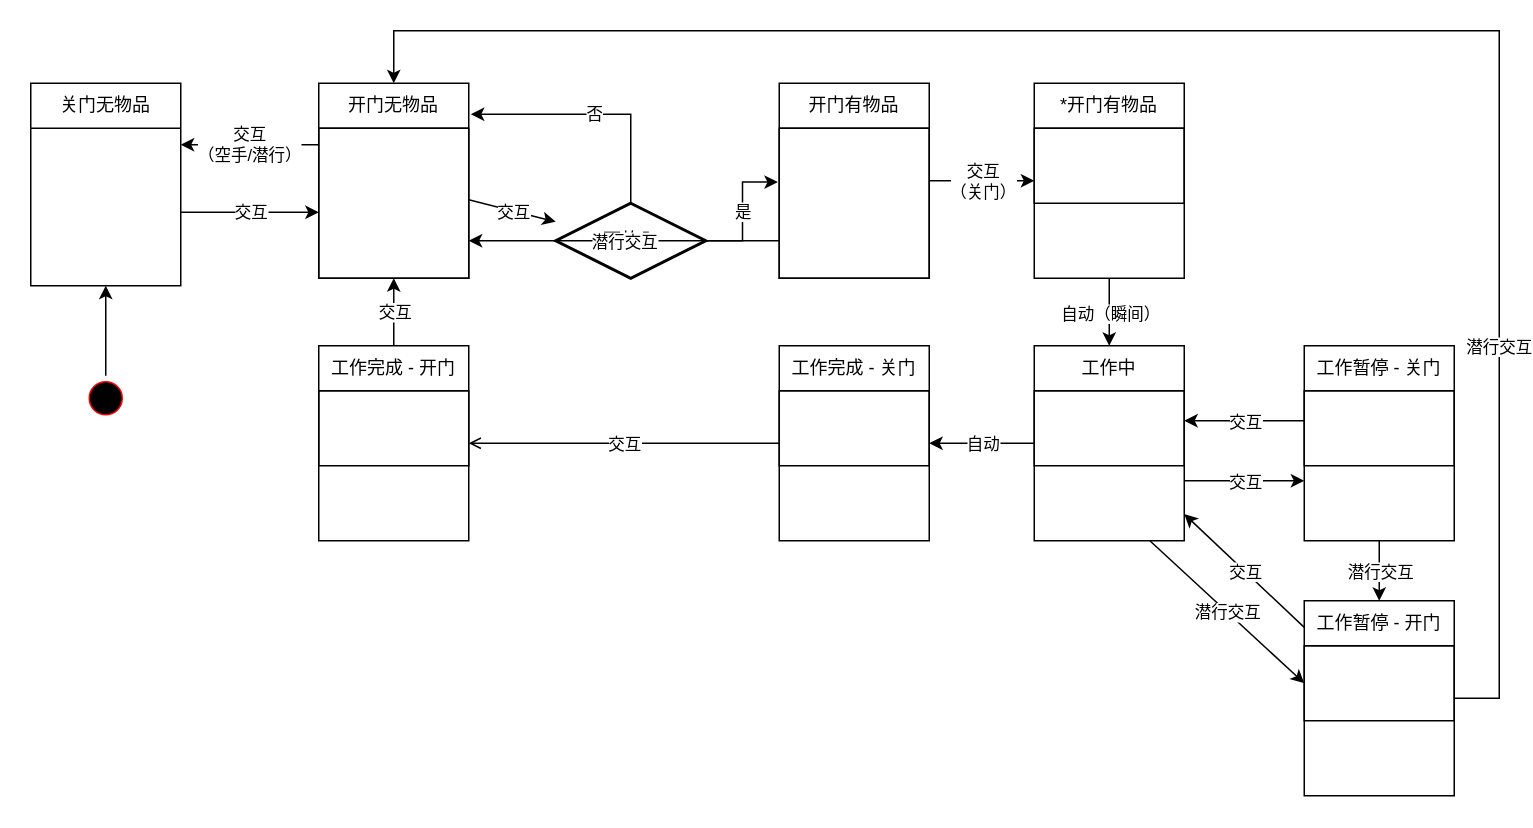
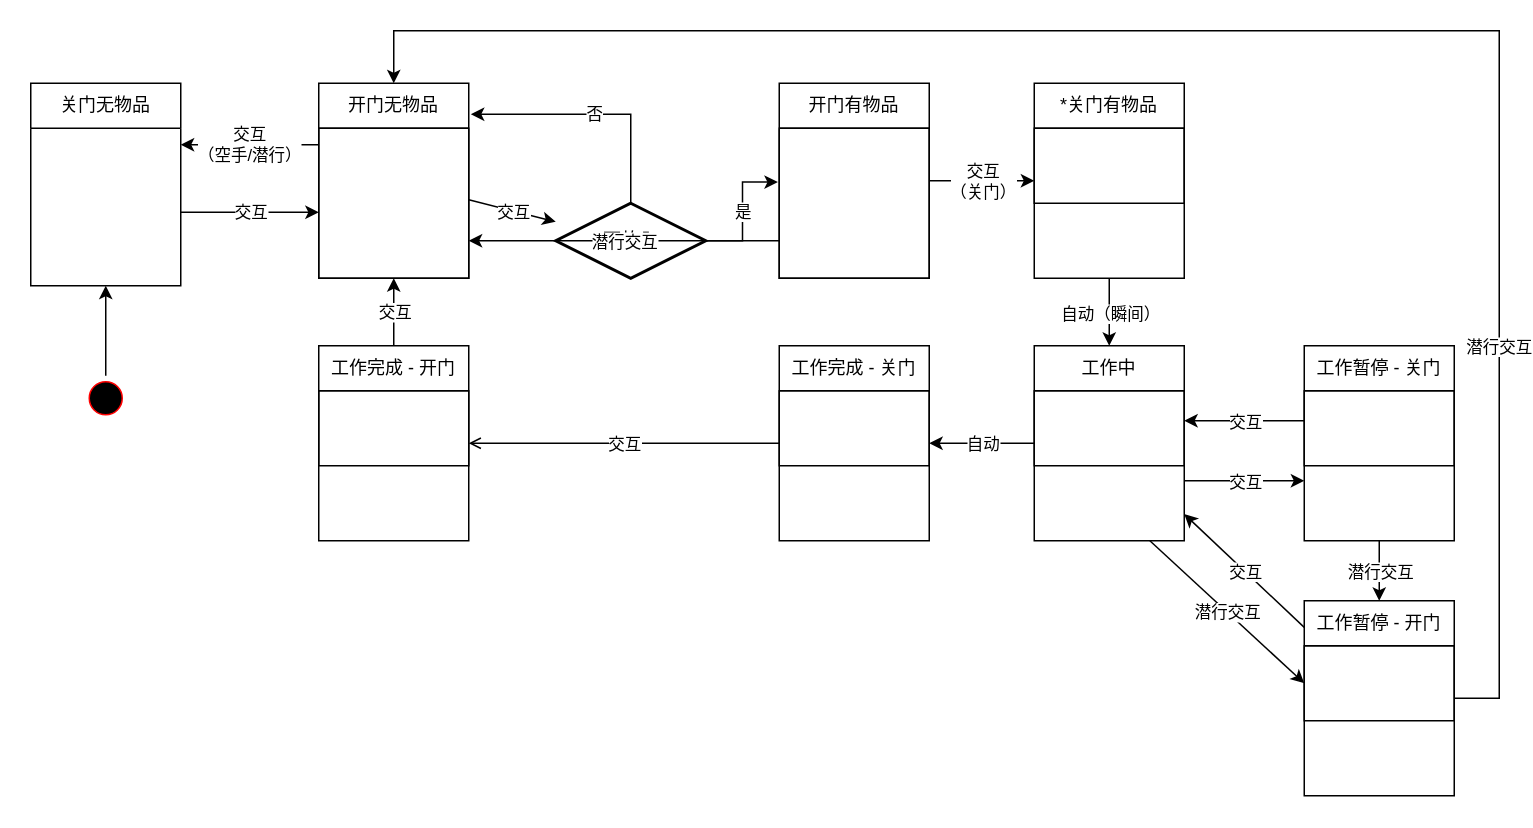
- <mxCell id="13" value="*开门有物品" style="swimlane;fontStyle=0;childLayout=stackLayout;horizontal=1;startSize=30;horizontalStack=0;resizeParent=1;resizeParentMax=0;resizeLast=0;collapsible=1;marginBottom=0;whiteSpace=wrap;html=1;" parent="1" vertex="1"><mxGeometry x="689" y="55" width="100" height="130" as="geometry"><mxRectangle x="240" y="90" width="90" height="30" as="alternateBounds" /></mxGeometry></mxCell>
+ <mxCell id="13" value="*关门有物品" style="swimlane;fontStyle=0;childLayout=stackLayout;horizontal=1;startSize=30;horizontalStack=0;resizeParent=1;resizeParentMax=0;resizeLast=0;collapsible=1;marginBottom=0;whiteSpace=wrap;html=1;" parent="1" vertex="1"><mxGeometry x="689" y="55" width="100" height="130" as="geometry"><mxRectangle x="240" y="90" width="90" height="30" as="alternateBounds" /></mxGeometry></mxCell>
